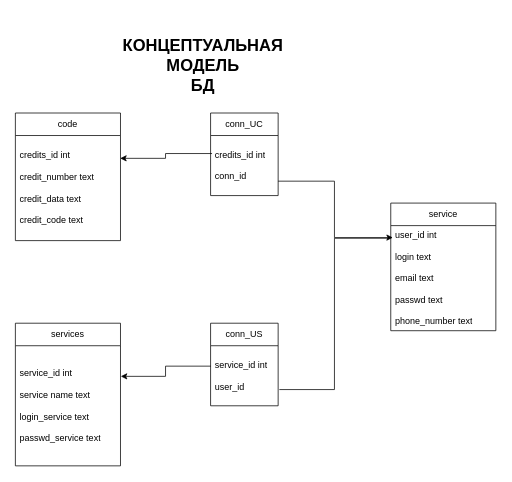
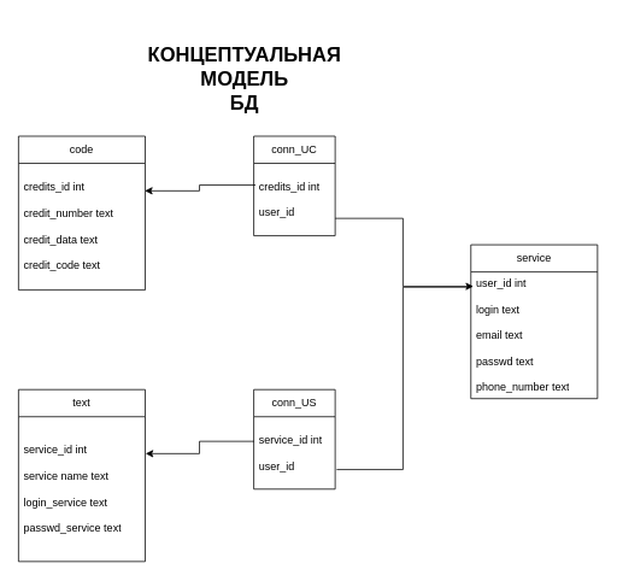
- <mxCell id="10" value="credits_id int&lt;br&gt;&lt;br&gt;conn_id" style="text;strokeColor=none;fillColor=none;align=left;verticalAlign=middle;spacingLeft=4;spacingRight=4;overflow=hidden;points=[[0,0.5],[1,0.5]];portConstraint=eastwest;rotatable=0;whiteSpace=wrap;html=1;" vertex="1" parent="9"><mxGeometry y="30" width="90" height="80" as="geometry" /></mxCell>
+ <mxCell id="10" value="credits_id int&lt;br&gt;&lt;br&gt;user_id" style="text;strokeColor=none;fillColor=none;align=left;verticalAlign=middle;spacingLeft=4;spacingRight=4;overflow=hidden;points=[[0,0.5],[1,0.5]];portConstraint=eastwest;rotatable=0;whiteSpace=wrap;html=1;" vertex="1" parent="9"><mxGeometry y="30" width="90" height="80" as="geometry" /></mxCell>
- <mxCell id="7" value="services" style="swimlane;fontStyle=0;childLayout=stackLayout;horizontal=1;startSize=30;horizontalStack=0;resizeParent=1;resizeParentMax=0;resizeLast=0;collapsible=1;marginBottom=0;whiteSpace=wrap;html=1;" vertex="1" parent="1"><mxGeometry x="20" y="430" width="140" height="190" as="geometry" /></mxCell>
+ <mxCell id="7" value="text" style="swimlane;fontStyle=0;childLayout=stackLayout;horizontal=1;startSize=30;horizontalStack=0;resizeParent=1;resizeParentMax=0;resizeLast=0;collapsible=1;marginBottom=0;whiteSpace=wrap;html=1;" vertex="1" parent="1"><mxGeometry x="20" y="430" width="140" height="190" as="geometry" /></mxCell>
